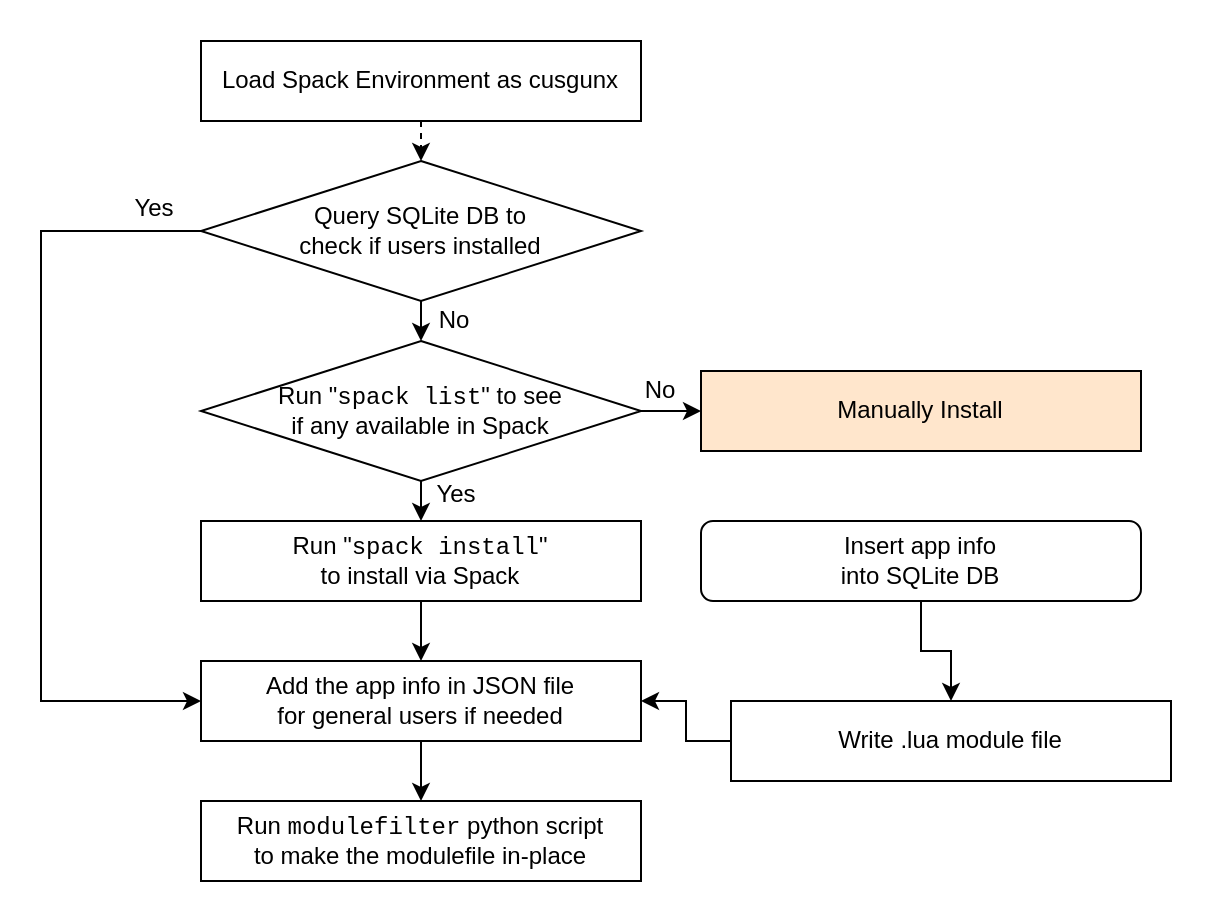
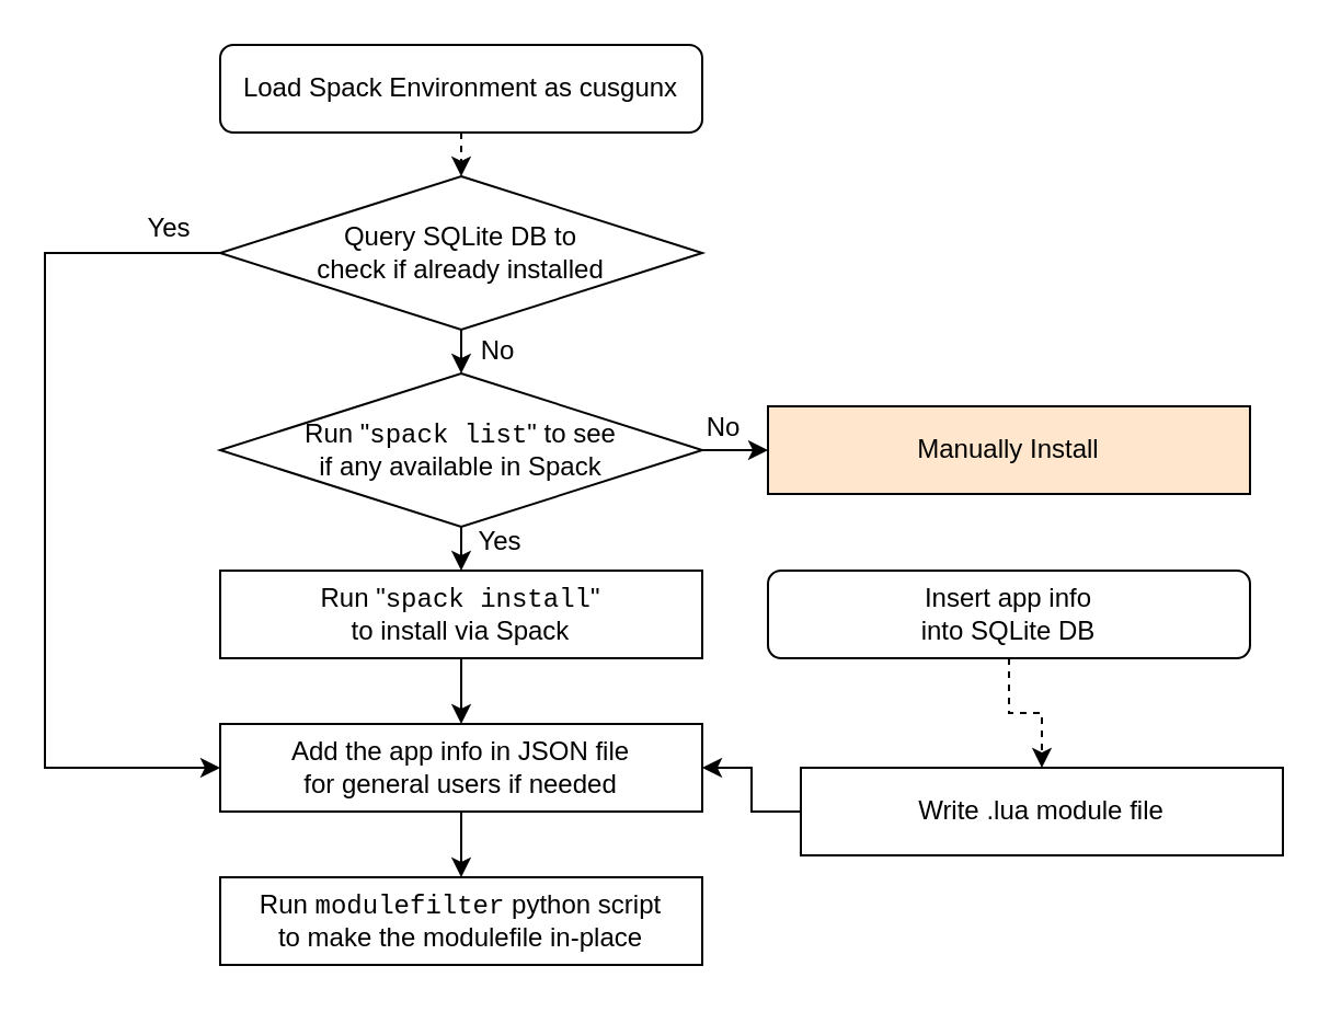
- <mxCell id="3" value="Load Spack Environment as cusgunx " style="rounded=0;whiteSpace=wrap;html=1;" parent="1" vertex="1"><mxGeometry x="100" y="20" width="220" height="40" as="geometry" /></mxCell>
+ <mxCell id="3" value="Load Spack Environment as cusgunx " style="whiteSpace=wrap;html=1;rounded=1;" parent="1" vertex="1"><mxGeometry x="100" y="20" width="220" height="40" as="geometry" /></mxCell>
- <mxCell id="8" value="&lt;span style=&quot;white-space: normal&quot;&gt;Query SQLite DB to&lt;br&gt;check&amp;nbsp;&lt;/span&gt;&lt;span style=&quot;white-space: normal&quot;&gt;if users installed&lt;/span&gt;" style="rhombus;whiteSpace=wrap;html=1;" parent="1" vertex="1"><mxGeometry x="100" y="80" width="220" height="70" as="geometry" /></mxCell>
+ <mxCell id="8" value="&lt;span style=&quot;white-space: normal&quot;&gt;Query SQLite DB to&lt;br&gt;check&amp;nbsp;&lt;/span&gt;&lt;span style=&quot;white-space: normal&quot;&gt;if already installed&lt;/span&gt;" style="rhombus;whiteSpace=wrap;html=1;" parent="1" vertex="1"><mxGeometry x="100" y="80" width="220" height="70" as="geometry" /></mxCell>
- <mxCell id="15" style="edgeStyle=orthogonalEdgeStyle;rounded=0;orthogonalLoop=1;jettySize=auto;html=1;exitX=0.5;exitY=1;exitDx=0;exitDy=0;entryX=0.5;entryY=0;entryDx=0;entryDy=0;" parent="1" source="16" target="18" edge="1"><mxGeometry relative="1" as="geometry" /></mxCell>
+ <mxCell id="15" style="edgeStyle=orthogonalEdgeStyle;rounded=0;orthogonalLoop=1;jettySize=auto;html=1;exitX=0.5;exitY=1;exitDx=0;exitDy=0;entryX=0.5;entryY=0;entryDx=0;entryDy=0;dashed=1;" parent="1" source="16" target="18" edge="1"><mxGeometry relative="1" as="geometry" /></mxCell>
